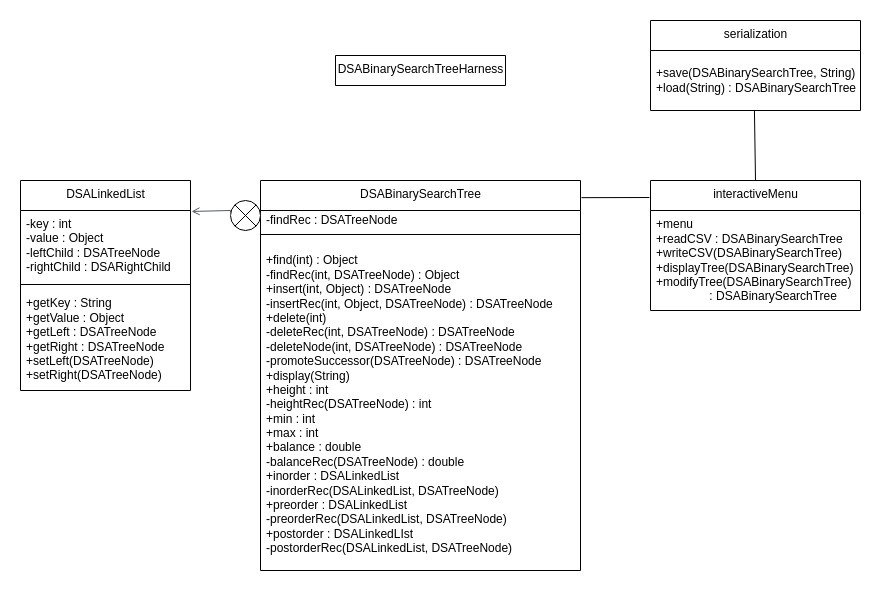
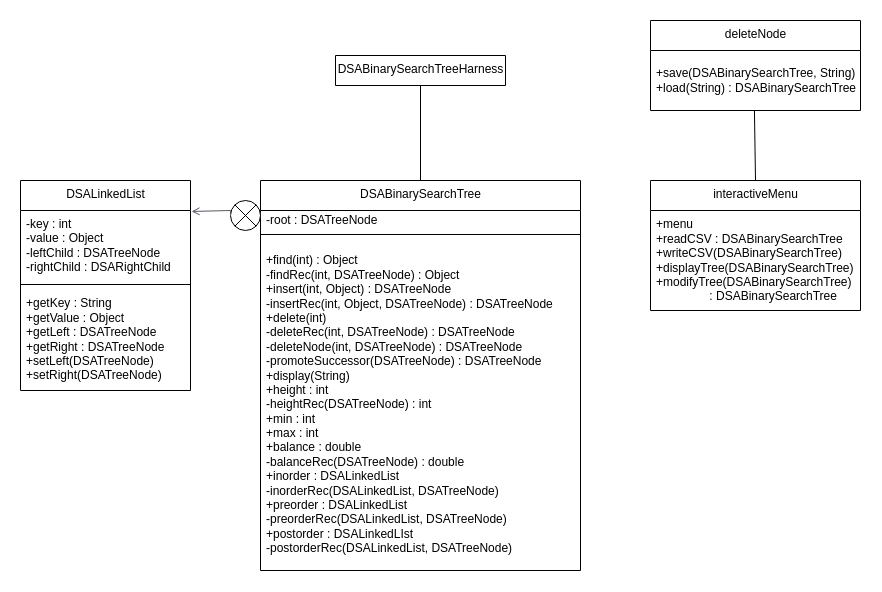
- <mxCell id="15" value="serialization" style="swimlane;fontStyle=0;align=center;verticalAlign=top;childLayout=stackLayout;horizontal=1;startSize=30;horizontalStack=0;resizeParent=1;resizeParentMax=0;resizeLast=0;collapsible=0;marginBottom=0;html=1;" parent="1" vertex="1"><mxGeometry x="650" y="20" width="210" height="90" as="geometry" /></mxCell>
+ <mxCell id="15" value="deleteNode" style="swimlane;fontStyle=0;align=center;verticalAlign=top;childLayout=stackLayout;horizontal=1;startSize=30;horizontalStack=0;resizeParent=1;resizeParentMax=0;resizeLast=0;collapsible=0;marginBottom=0;html=1;" parent="1" vertex="1"><mxGeometry x="650" y="20" width="210" height="90" as="geometry" /></mxCell>
+ <mxCell id="11" value="" style="endArrow=none;html=1;rounded=0;strokeColor=#000000;entryX=0.5;entryY=1;entryDx=0;entryDy=0;exitX=0.5;exitY=0;exitDx=0;exitDy=0;" parent="1" source="6" target="10" edge="1"><mxGeometry width="50" height="50" relative="1" as="geometry"><mxPoint x="90" y="240" as="sourcePoint" /><mxPoint x="140" y="190" as="targetPoint" /></mxGeometry></mxCell>
- <mxCell id="14" value="" style="endArrow=none;html=1;rounded=0;exitX=1.003;exitY=0.044;exitDx=0;exitDy=0;exitPerimeter=0;entryX=-0.005;entryY=0.131;entryDx=0;entryDy=0;entryPerimeter=0;" parent="1" source="6" target="12" edge="1"><mxGeometry width="50" height="50" relative="1" as="geometry"><mxPoint x="620" y="290" as="sourcePoint" /><mxPoint x="600" y="240" as="targetPoint" /></mxGeometry></mxCell>
- <mxCell id="7" value="-findRec : DSATreeNode" style="text;html=1;strokeColor=none;fillColor=none;align=left;verticalAlign=middle;spacingLeft=4;spacingRight=4;overflow=hidden;rotatable=0;points=[[0,0.5],[1,0.5]];portConstraint=eastwest;" parent="6" vertex="1"><mxGeometry y="30" width="320" height="20" as="geometry" /></mxCell>
+ <mxCell id="7" value="-root : DSATreeNode" style="text;html=1;strokeColor=none;fillColor=none;align=left;verticalAlign=middle;spacingLeft=4;spacingRight=4;overflow=hidden;rotatable=0;points=[[0,0.5],[1,0.5]];portConstraint=eastwest;" parent="6" vertex="1"><mxGeometry y="30" width="320" height="20" as="geometry" /></mxCell>
